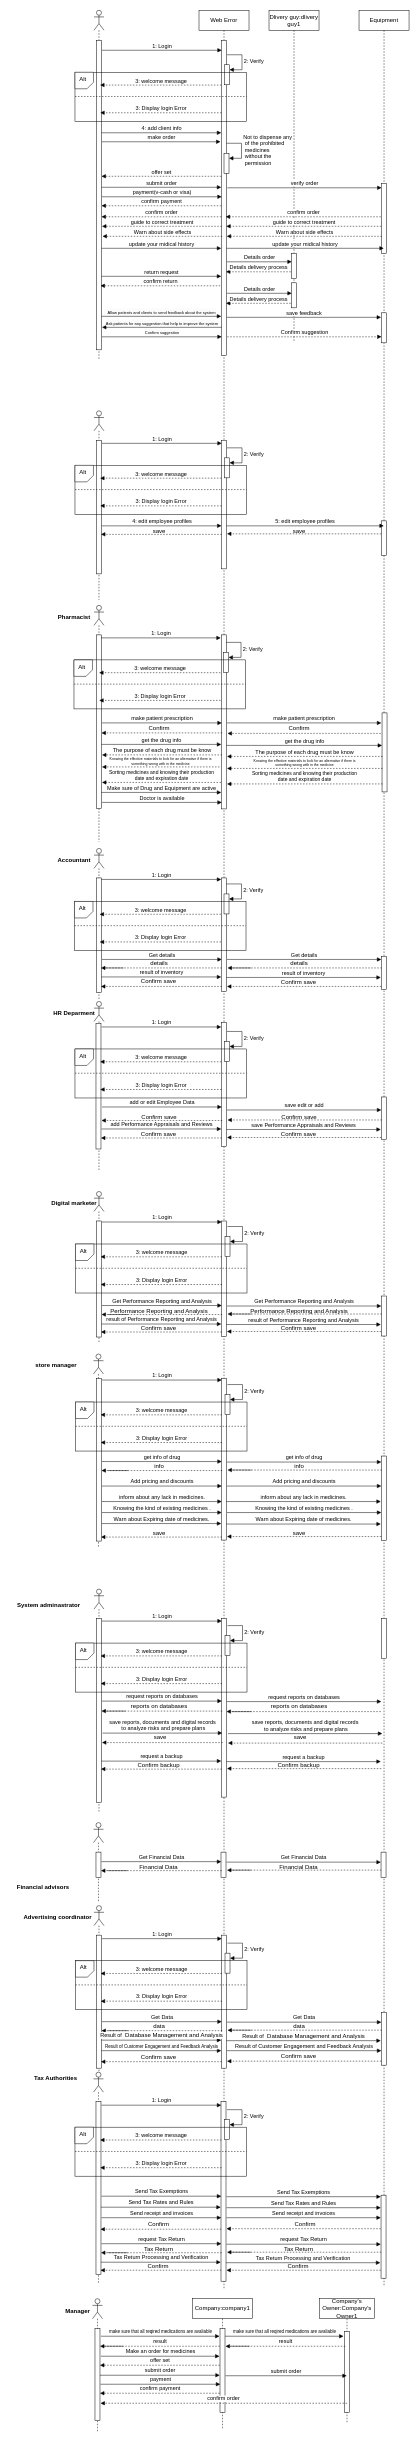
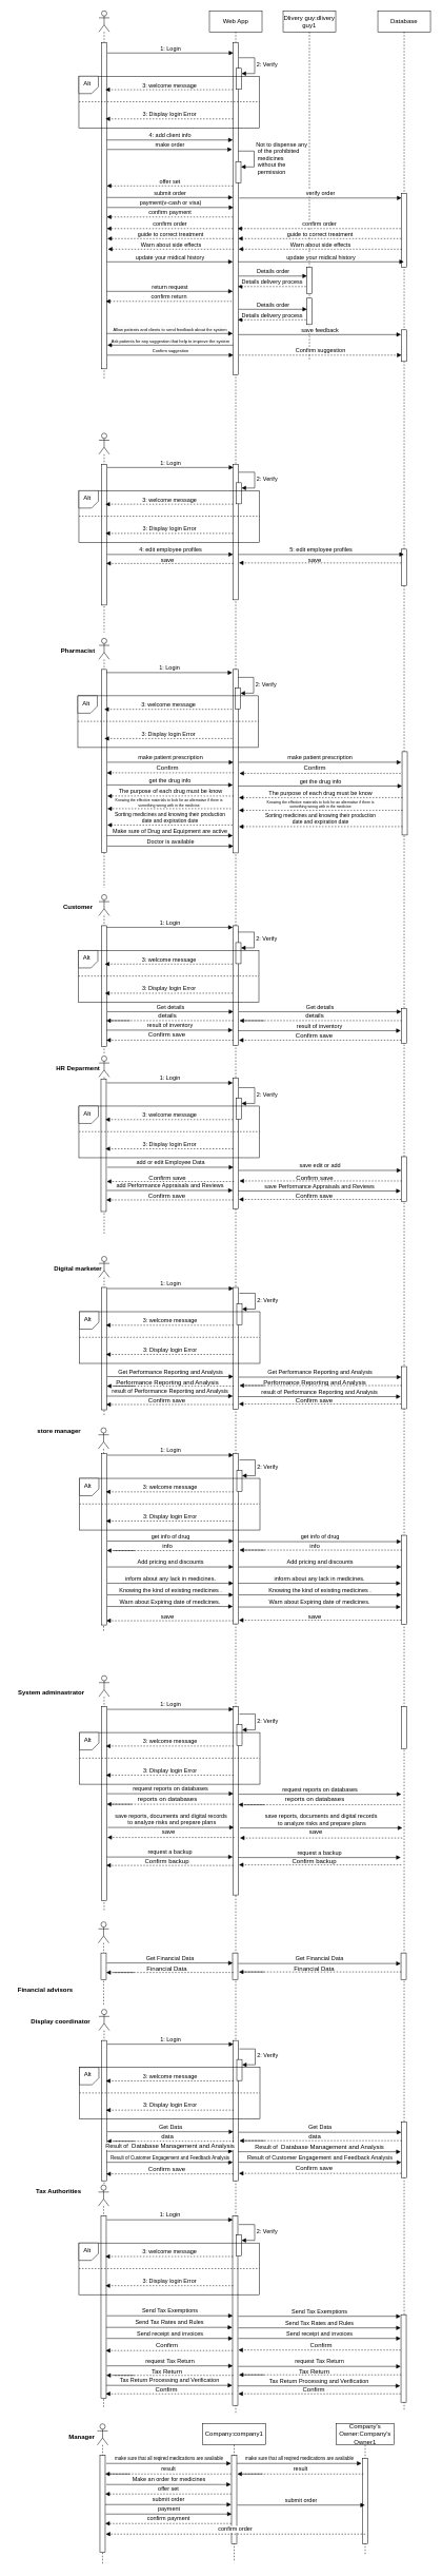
- <mxCell id="4" value="Web Error" style="shape=umlLifeline;perimeter=lifelinePerimeter;whiteSpace=wrap;html=1;container=1;dropTarget=0;collapsible=0;recursiveResize=0;outlineConnect=0;portConstraint=eastwest;newEdgeStyle={&quot;curved&quot;:0,&quot;rounded&quot;:0};" parent="1" vertex="1"><mxGeometry x="397" y="20" width="100" height="4556" as="geometry" /></mxCell>
+ <mxCell id="4" value="Web App" style="shape=umlLifeline;perimeter=lifelinePerimeter;whiteSpace=wrap;html=1;container=1;dropTarget=0;collapsible=0;recursiveResize=0;outlineConnect=0;portConstraint=eastwest;newEdgeStyle={&quot;curved&quot;:0,&quot;rounded&quot;:0};" parent="1" vertex="1"><mxGeometry x="397" y="20" width="100" height="4556" as="geometry" /></mxCell>
- <mxCell id="37" value="Equipment" style="shape=umlLifeline;perimeter=lifelinePerimeter;whiteSpace=wrap;html=1;container=1;dropTarget=0;collapsible=0;recursiveResize=0;outlineConnect=0;portConstraint=eastwest;newEdgeStyle={&quot;curved&quot;:0,&quot;rounded&quot;:0};" parent="1" vertex="1"><mxGeometry x="717" y="20" width="100" height="4552" as="geometry" /></mxCell>
+ <mxCell id="37" value="Database" style="shape=umlLifeline;perimeter=lifelinePerimeter;whiteSpace=wrap;html=1;container=1;dropTarget=0;collapsible=0;recursiveResize=0;outlineConnect=0;portConstraint=eastwest;newEdgeStyle={&quot;curved&quot;:0,&quot;rounded&quot;:0};" parent="1" vertex="1"><mxGeometry x="717" y="20" width="100" height="4552" as="geometry" /></mxCell>
- <mxCell id="56" value="&lt;b&gt;Accountant&lt;/b&gt;" style="text;html=1;align=center;verticalAlign=middle;resizable=0;points=[];autosize=1;strokeColor=none;fillColor=none;" parent="1" vertex="1"><mxGeometry x="102" y="1705" width="90" height="30" as="geometry" /></mxCell>
+ <mxCell id="56" value="&lt;b&gt;Customer&lt;/b&gt;" style="text;html=1;align=center;verticalAlign=middle;resizable=0;points=[];autosize=1;strokeColor=none;fillColor=none;" parent="1" vertex="1"><mxGeometry x="102" y="1705" width="90" height="30" as="geometry" /></mxCell>
- <mxCell id="275" value="&lt;b&gt;store manager&lt;/b&gt;" style="text;html=1;align=center;verticalAlign=middle;resizable=0;points=[];autosize=1;strokeColor=none;fillColor=none;" vertex="1" parent="1"><mxGeometry x="61" y="2716" width="100" height="26" as="geometry" /></mxCell>
+ <mxCell id="275" value="&lt;b&gt;store manager&lt;/b&gt;" style="text;html=1;align=center;verticalAlign=middle;resizable=0;points=[];autosize=1;strokeColor=none;fillColor=none;" vertex="1" parent="1"><mxGeometry x="61" y="2701" width="100" height="26" as="geometry" /></mxCell>
- <mxCell id="143" value="&lt;b&gt;Advertising coordinator&lt;/b&gt;" style="text;html=1;align=center;verticalAlign=middle;resizable=0;points=[];autosize=1;strokeColor=none;fillColor=none;" parent="1" vertex="1"><mxGeometry x="34" y="3819" width="160" height="30" as="geometry" /></mxCell>
+ <mxCell id="143" value="&lt;b&gt;Display coordinator&lt;/b&gt;" style="text;html=1;align=center;verticalAlign=middle;resizable=0;points=[];autosize=1;strokeColor=none;fillColor=none;" parent="1" vertex="1"><mxGeometry x="34" y="3819" width="160" height="30" as="geometry" /></mxCell>
